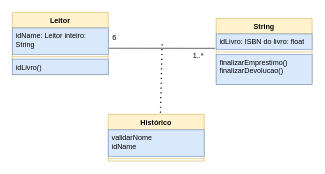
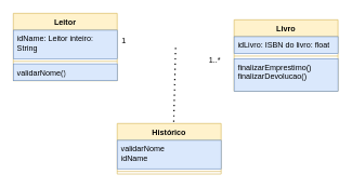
- <mxCell id="6" value="String" style="swimlane;fontStyle=1;align=center;verticalAlign=top;childLayout=stackLayout;horizontal=1;startSize=26;horizontalStack=0;resizeParent=1;resizeParentMax=0;resizeLast=0;collapsible=1;marginBottom=0;whiteSpace=wrap;html=1;fillColor=#fff2cc;strokeColor=#d6b656;" vertex="1" parent="1"><mxGeometry x="360" y="30" width="160" height="110" as="geometry" /></mxCell>
+ <mxCell id="6" value="Livro" style="swimlane;fontStyle=1;align=center;verticalAlign=top;childLayout=stackLayout;horizontal=1;startSize=26;horizontalStack=0;resizeParent=1;resizeParentMax=0;resizeLast=0;collapsible=1;marginBottom=0;whiteSpace=wrap;html=1;fillColor=#fff2cc;strokeColor=#d6b656;" vertex="1" parent="1"><mxGeometry x="360" y="30" width="160" height="110" as="geometry" /></mxCell>
- <mxCell id="15" value="6" style="text;html=1;align=center;verticalAlign=middle;resizable=0;points=[];autosize=1;strokeColor=none;fillColor=none;" vertex="1" parent="1"><mxGeometry x="175" y="48" width="30" height="30" as="geometry" /></mxCell>
+ <mxCell id="15" value="1" style="text;html=1;align=center;verticalAlign=middle;resizable=0;points=[];autosize=1;strokeColor=none;fillColor=none;" vertex="1" parent="1"><mxGeometry x="175" y="48" width="30" height="30" as="geometry" /></mxCell>
- <mxCell id="13" value="" style="endArrow=none;html=1;rounded=0;entryX=-0.012;entryY=0.923;entryDx=0;entryDy=0;exitX=1.006;exitY=0.769;exitDx=0;exitDy=0;exitPerimeter=0;entryPerimeter=0;" edge="1" parent="1" source="3" target="7"><mxGeometry width="50" height="50" relative="1" as="geometry"><mxPoint x="260" y="220" as="sourcePoint" /><mxPoint x="310" y="170" as="targetPoint" /></mxGeometry></mxCell>
- <mxCell id="5" value="idLivro()" style="text;strokeColor=#6c8ebf;fillColor=#dae8fc;align=left;verticalAlign=top;spacingLeft=4;spacingRight=4;overflow=hidden;rotatable=0;points=[[0,0.5],[1,0.5]];portConstraint=eastwest;whiteSpace=wrap;html=1;" vertex="1" parent="2"><mxGeometry y="78" width="160" height="26" as="geometry" /></mxCell>
+ <mxCell id="5" value="validarNome()" style="text;strokeColor=#6c8ebf;fillColor=#dae8fc;align=left;verticalAlign=top;spacingLeft=4;spacingRight=4;overflow=hidden;rotatable=0;points=[[0,0.5],[1,0.5]];portConstraint=eastwest;whiteSpace=wrap;html=1;" vertex="1" parent="2"><mxGeometry y="78" width="160" height="26" as="geometry" /></mxCell>
